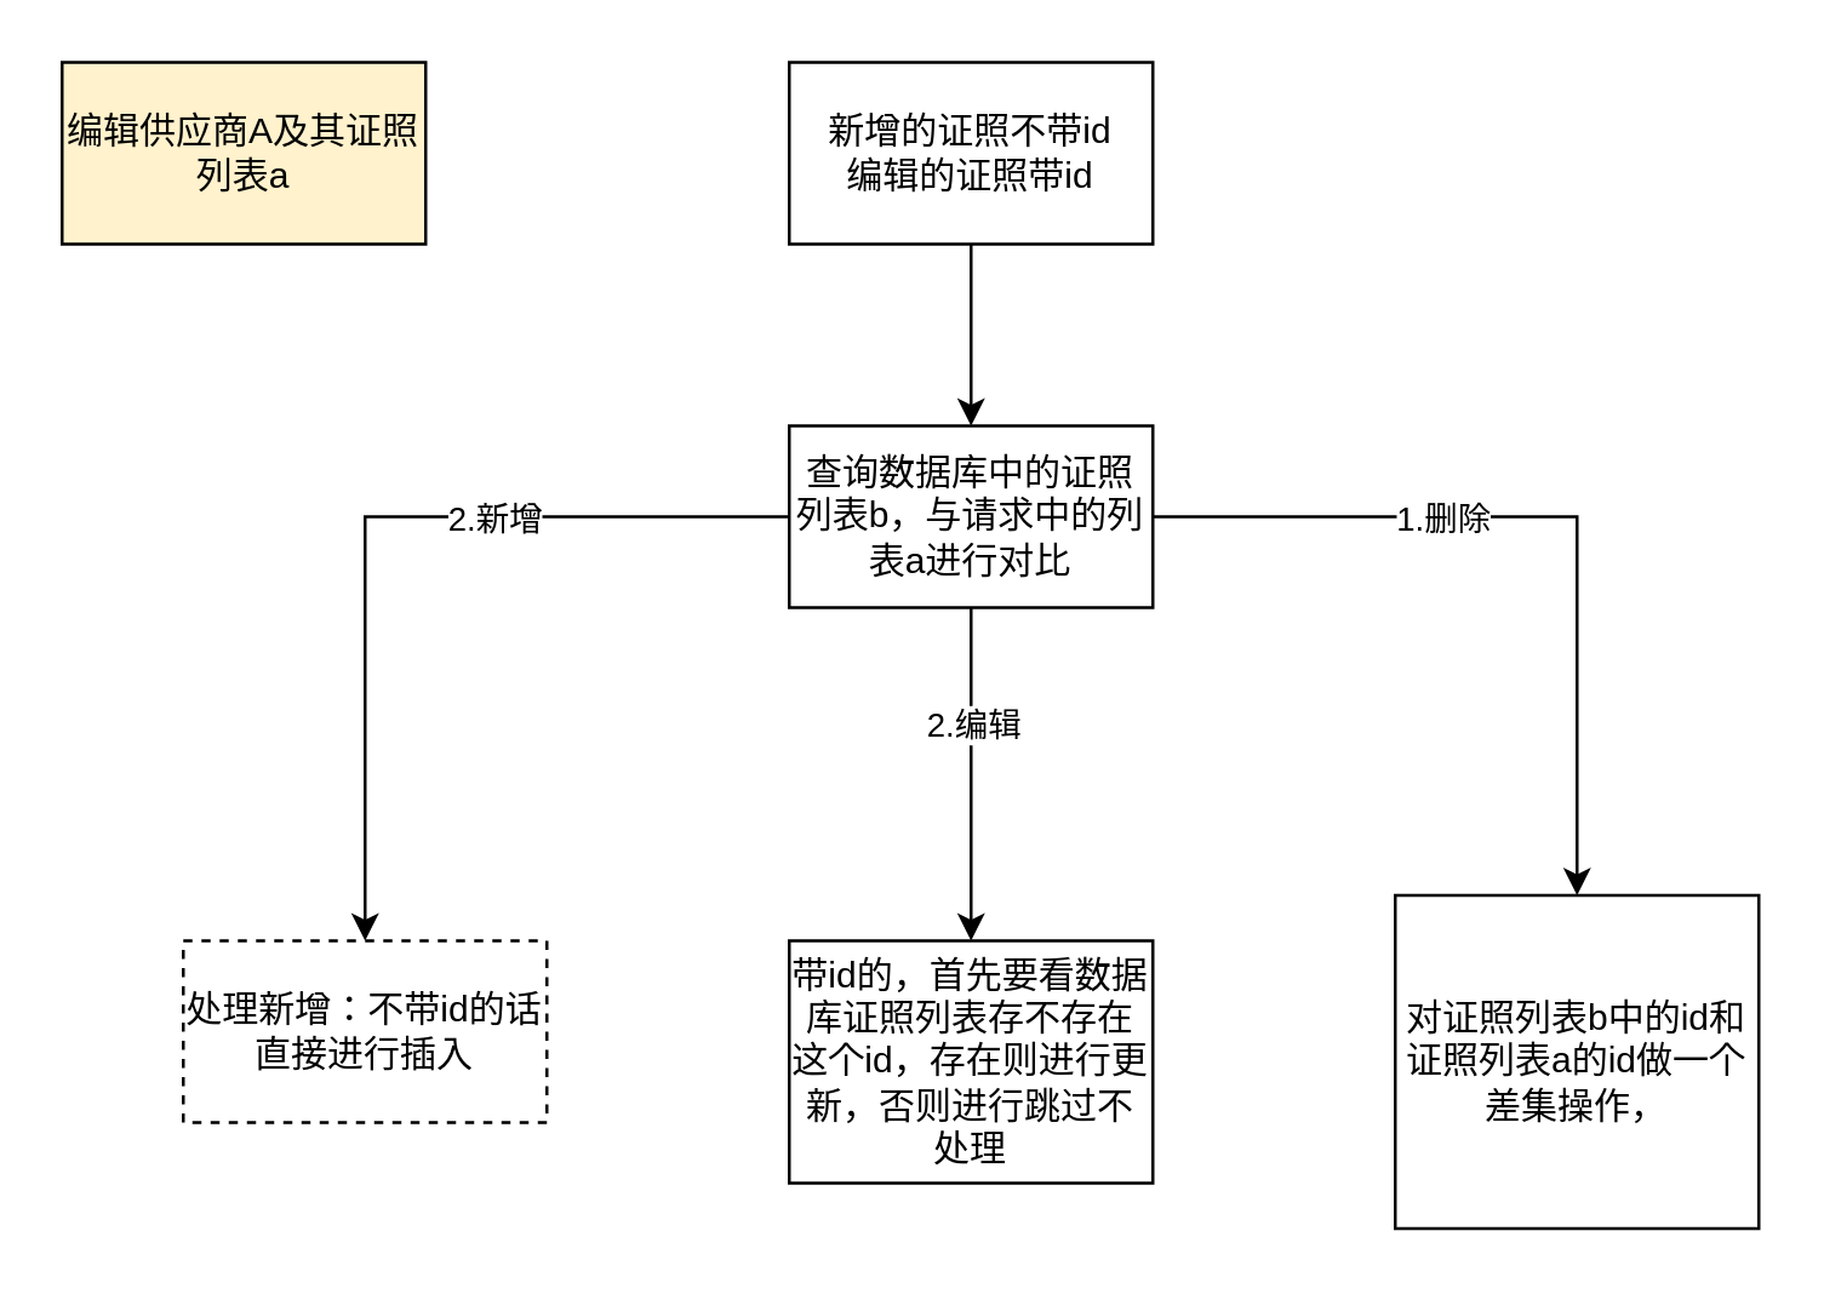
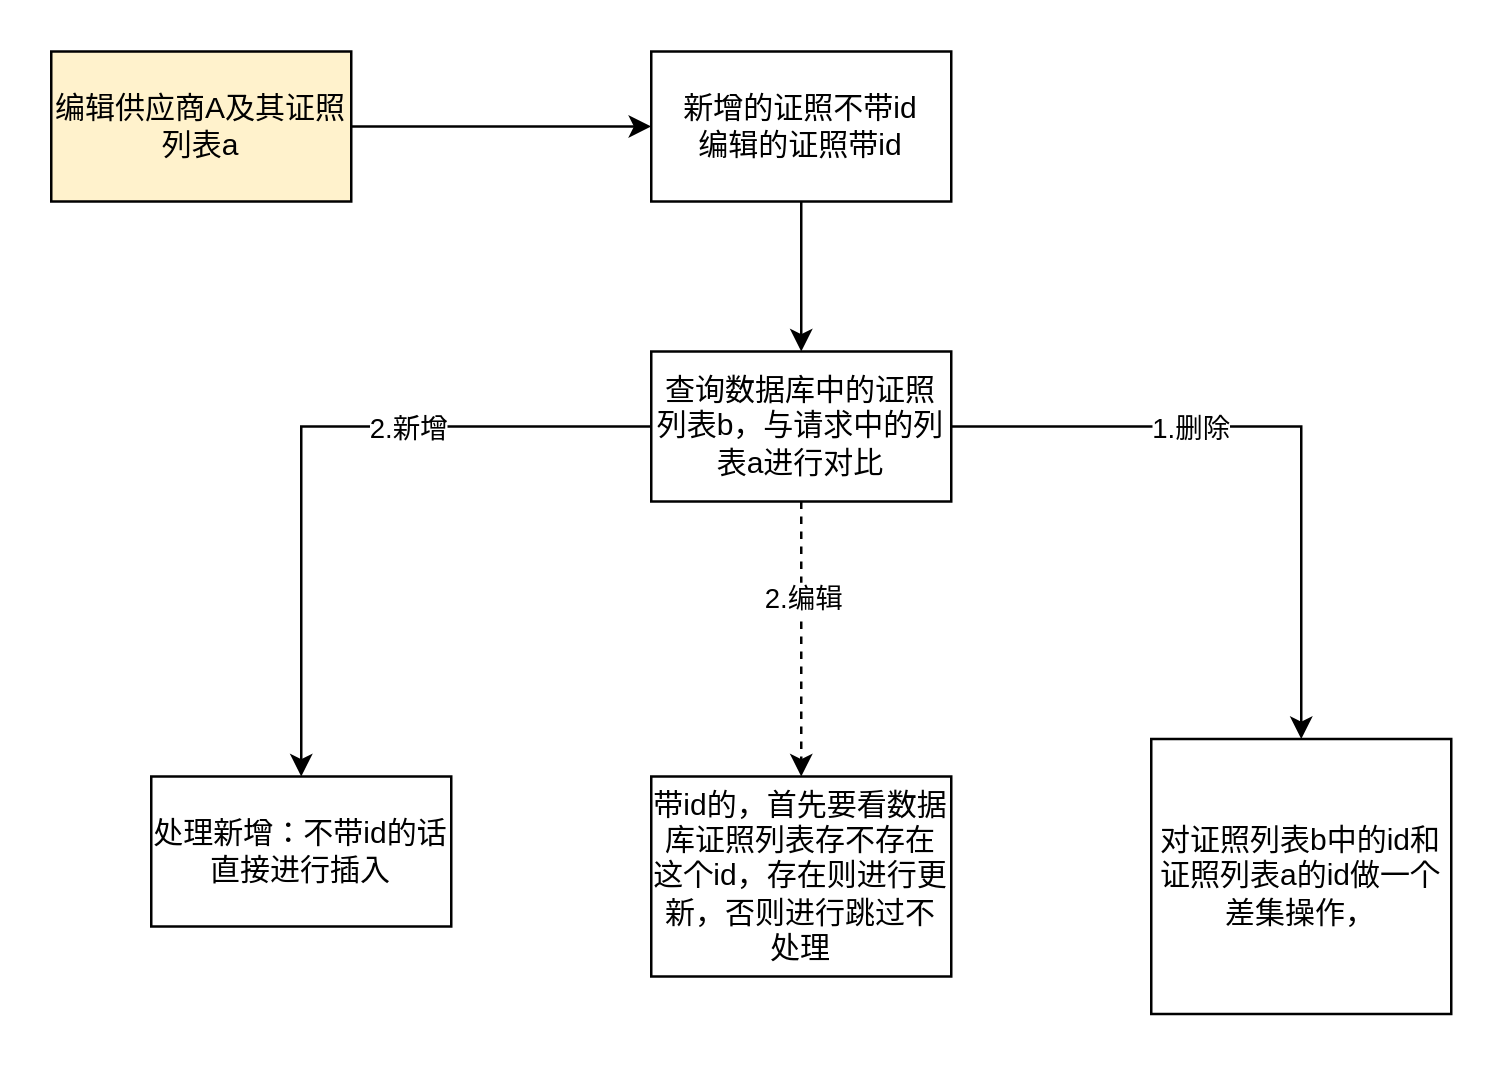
+ <mxCell id="2" style="edgeStyle=orthogonalEdgeStyle;rounded=0;orthogonalLoop=1;jettySize=auto;html=1;entryX=0;entryY=0.5;entryDx=0;entryDy=0;" edge="1" parent="1" source="3" target="5"><mxGeometry relative="1" as="geometry" /></mxCell>
- <mxCell id="8" style="edgeStyle=orthogonalEdgeStyle;rounded=0;orthogonalLoop=1;jettySize=auto;html=1;" edge="1" parent="1" source="12" target="14"><mxGeometry relative="1" as="geometry"><mxPoint x="320" y="340" as="targetPoint" /></mxGeometry></mxCell>
+ <mxCell id="8" style="edgeStyle=orthogonalEdgeStyle;rounded=0;orthogonalLoop=1;jettySize=auto;html=1;dashed=1;" edge="1" parent="1" source="12" target="14"><mxGeometry relative="1" as="geometry"><mxPoint x="320" y="340" as="targetPoint" /></mxGeometry></mxCell>
- <mxCell id="13" value="处理新增：不带id的话直接进行插入" style="rounded=0;whiteSpace=wrap;html=1;dashed=1;" vertex="1" parent="1"><mxGeometry x="60" y="310" width="120" height="60" as="geometry" /></mxCell>
+ <mxCell id="13" value="处理新增：不带id的话直接进行插入" style="rounded=0;whiteSpace=wrap;html=1;" vertex="1" parent="1"><mxGeometry x="60" y="310" width="120" height="60" as="geometry" /></mxCell>
